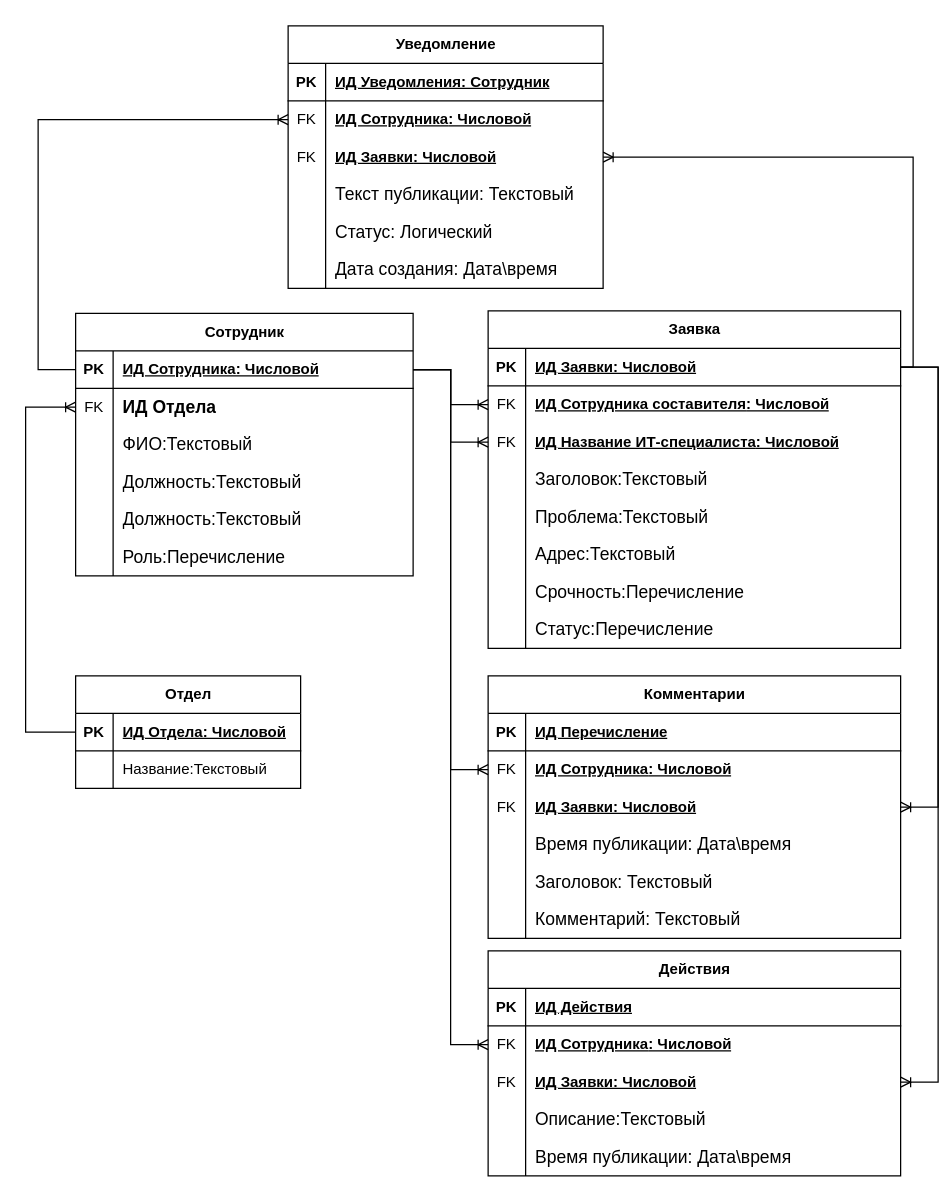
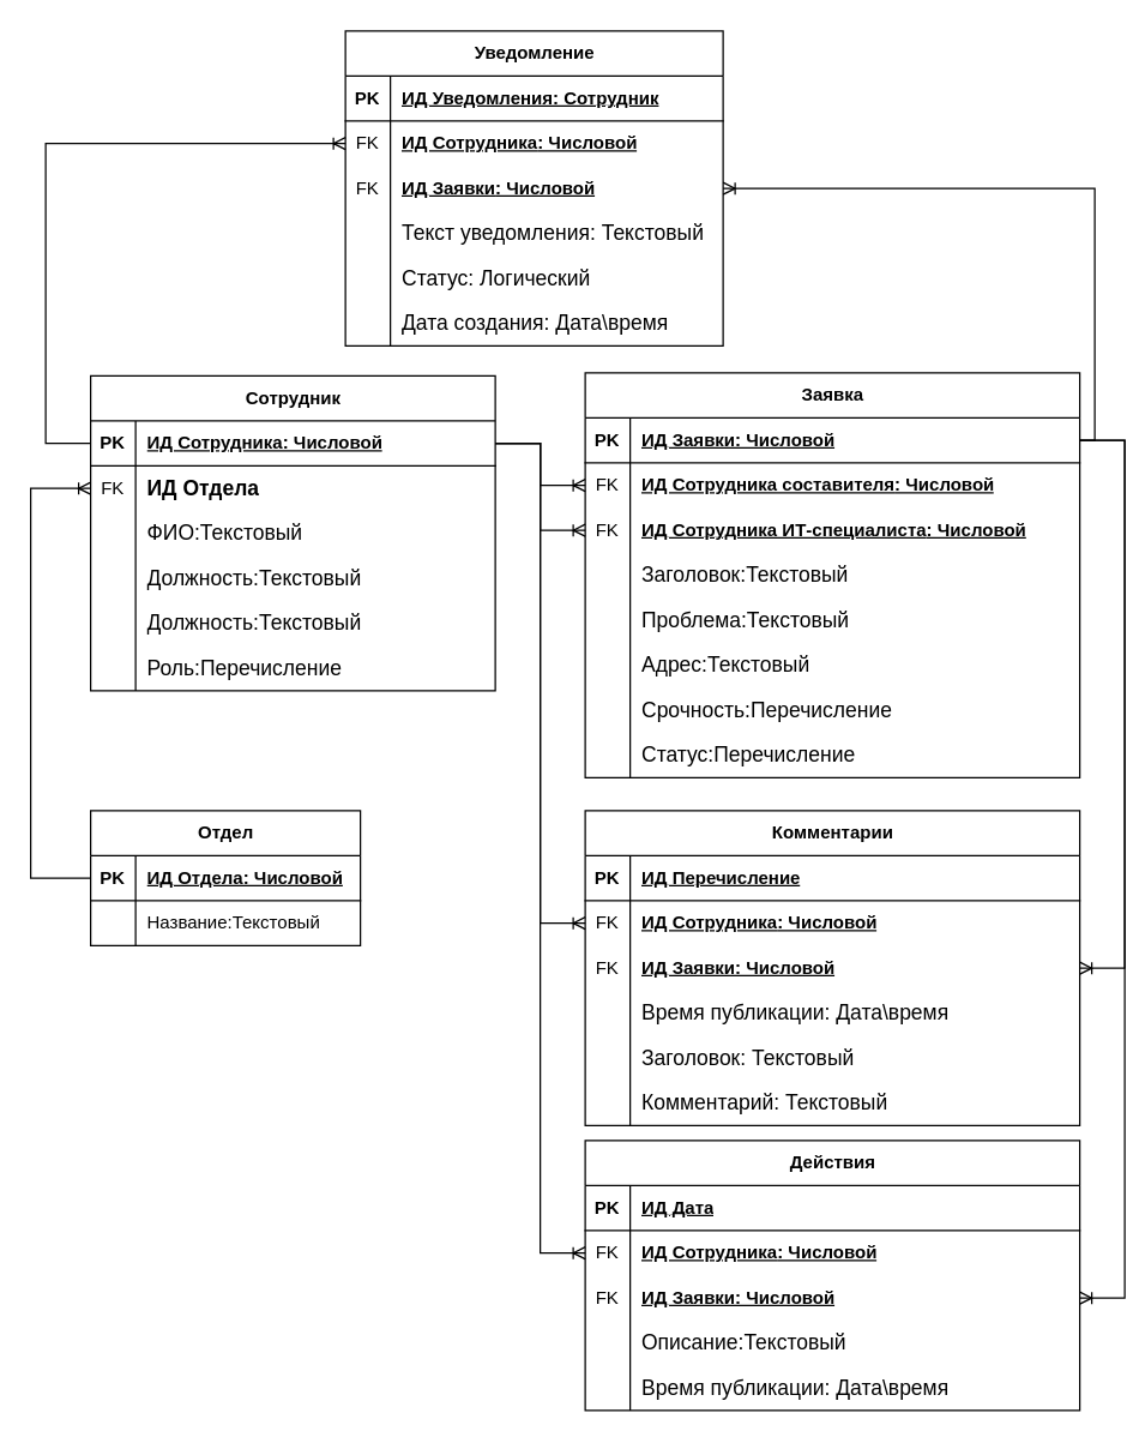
- <mxCell id="33" value="&lt;span style=&quot;font-size: 14px;&quot;&gt;Текст публикации: Текстовый&lt;/span&gt;" style="shape=partialRectangle;connectable=0;fillColor=none;top=0;left=0;bottom=0;right=0;align=left;spacingLeft=6;overflow=hidden;whiteSpace=wrap;html=1;" vertex="1" parent="31"><mxGeometry x="30" width="222" height="30" as="geometry"><mxRectangle width="222" height="30" as="alternateBounds" /></mxGeometry></mxCell>
+ <mxCell id="33" value="&lt;span style=&quot;font-size: 14px;&quot;&gt;Текст уведомления: Текстовый&lt;/span&gt;" style="shape=partialRectangle;connectable=0;fillColor=none;top=0;left=0;bottom=0;right=0;align=left;spacingLeft=6;overflow=hidden;whiteSpace=wrap;html=1;" vertex="1" parent="31"><mxGeometry x="30" width="222" height="30" as="geometry"><mxRectangle width="222" height="30" as="alternateBounds" /></mxGeometry></mxCell>
- <mxCell id="56" value="&lt;span style=&quot;text-decoration-line: underline; font-weight: 700;&quot;&gt;ИД Название ИТ-специалиста&lt;/span&gt;&lt;span style=&quot;text-decoration-line: underline; font-weight: 700;&quot;&gt;: Числовой&lt;/span&gt;" style="shape=partialRectangle;connectable=0;fillColor=none;top=0;left=0;bottom=0;right=0;align=left;spacingLeft=6;overflow=hidden;whiteSpace=wrap;html=1;" vertex="1" parent="54"><mxGeometry x="30" width="300" height="30" as="geometry"><mxRectangle width="300" height="30" as="alternateBounds" /></mxGeometry></mxCell>
+ <mxCell id="56" value="&lt;span style=&quot;text-decoration-line: underline; font-weight: 700;&quot;&gt;ИД Сотрудника ИТ-специалиста&lt;/span&gt;&lt;span style=&quot;text-decoration-line: underline; font-weight: 700;&quot;&gt;: Числовой&lt;/span&gt;" style="shape=partialRectangle;connectable=0;fillColor=none;top=0;left=0;bottom=0;right=0;align=left;spacingLeft=6;overflow=hidden;whiteSpace=wrap;html=1;" vertex="1" parent="54"><mxGeometry x="30" width="300" height="30" as="geometry"><mxRectangle width="300" height="30" as="alternateBounds" /></mxGeometry></mxCell>
- <mxCell id="98" value="ИД Действия" style="shape=partialRectangle;connectable=0;fillColor=none;top=0;left=0;bottom=0;right=0;align=left;spacingLeft=6;fontStyle=5;overflow=hidden;whiteSpace=wrap;html=1;" vertex="1" parent="96"><mxGeometry x="30" width="300" height="30" as="geometry"><mxRectangle width="300" height="30" as="alternateBounds" /></mxGeometry></mxCell>
+ <mxCell id="98" value="ИД Дата" style="shape=partialRectangle;connectable=0;fillColor=none;top=0;left=0;bottom=0;right=0;align=left;spacingLeft=6;fontStyle=5;overflow=hidden;whiteSpace=wrap;html=1;" vertex="1" parent="96"><mxGeometry x="30" width="300" height="30" as="geometry"><mxRectangle width="300" height="30" as="alternateBounds" /></mxGeometry></mxCell>
